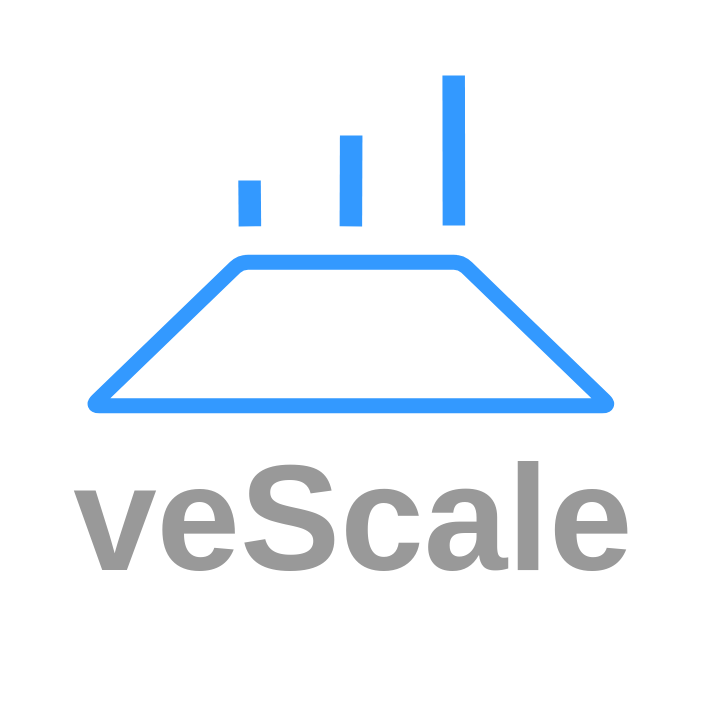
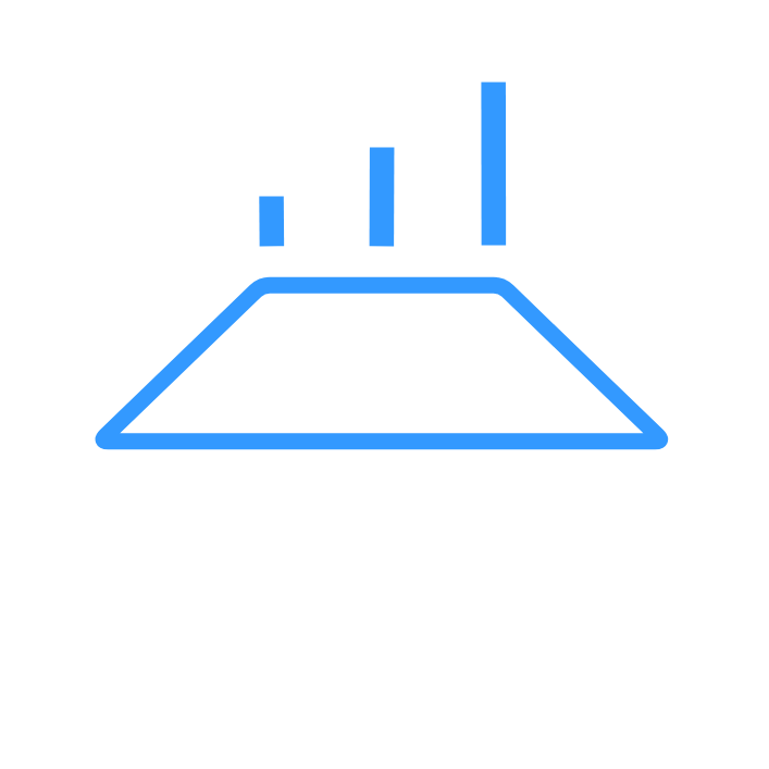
- <mxCell id="8" value="&lt;span style=&quot;font-size: 200px;&quot;&gt;veScale&lt;/span&gt;" style="text;html=1;align=center;verticalAlign=middle;whiteSpace=wrap;rounded=0;strokeWidth=3;fontSize=200;fontFamily=Helvetica;fontStyle=1;fontColor=#999999;" parent="1" vertex="1"><mxGeometry y="620" width="900" height="138.46" as="geometry" x="20" /></mxCell>
